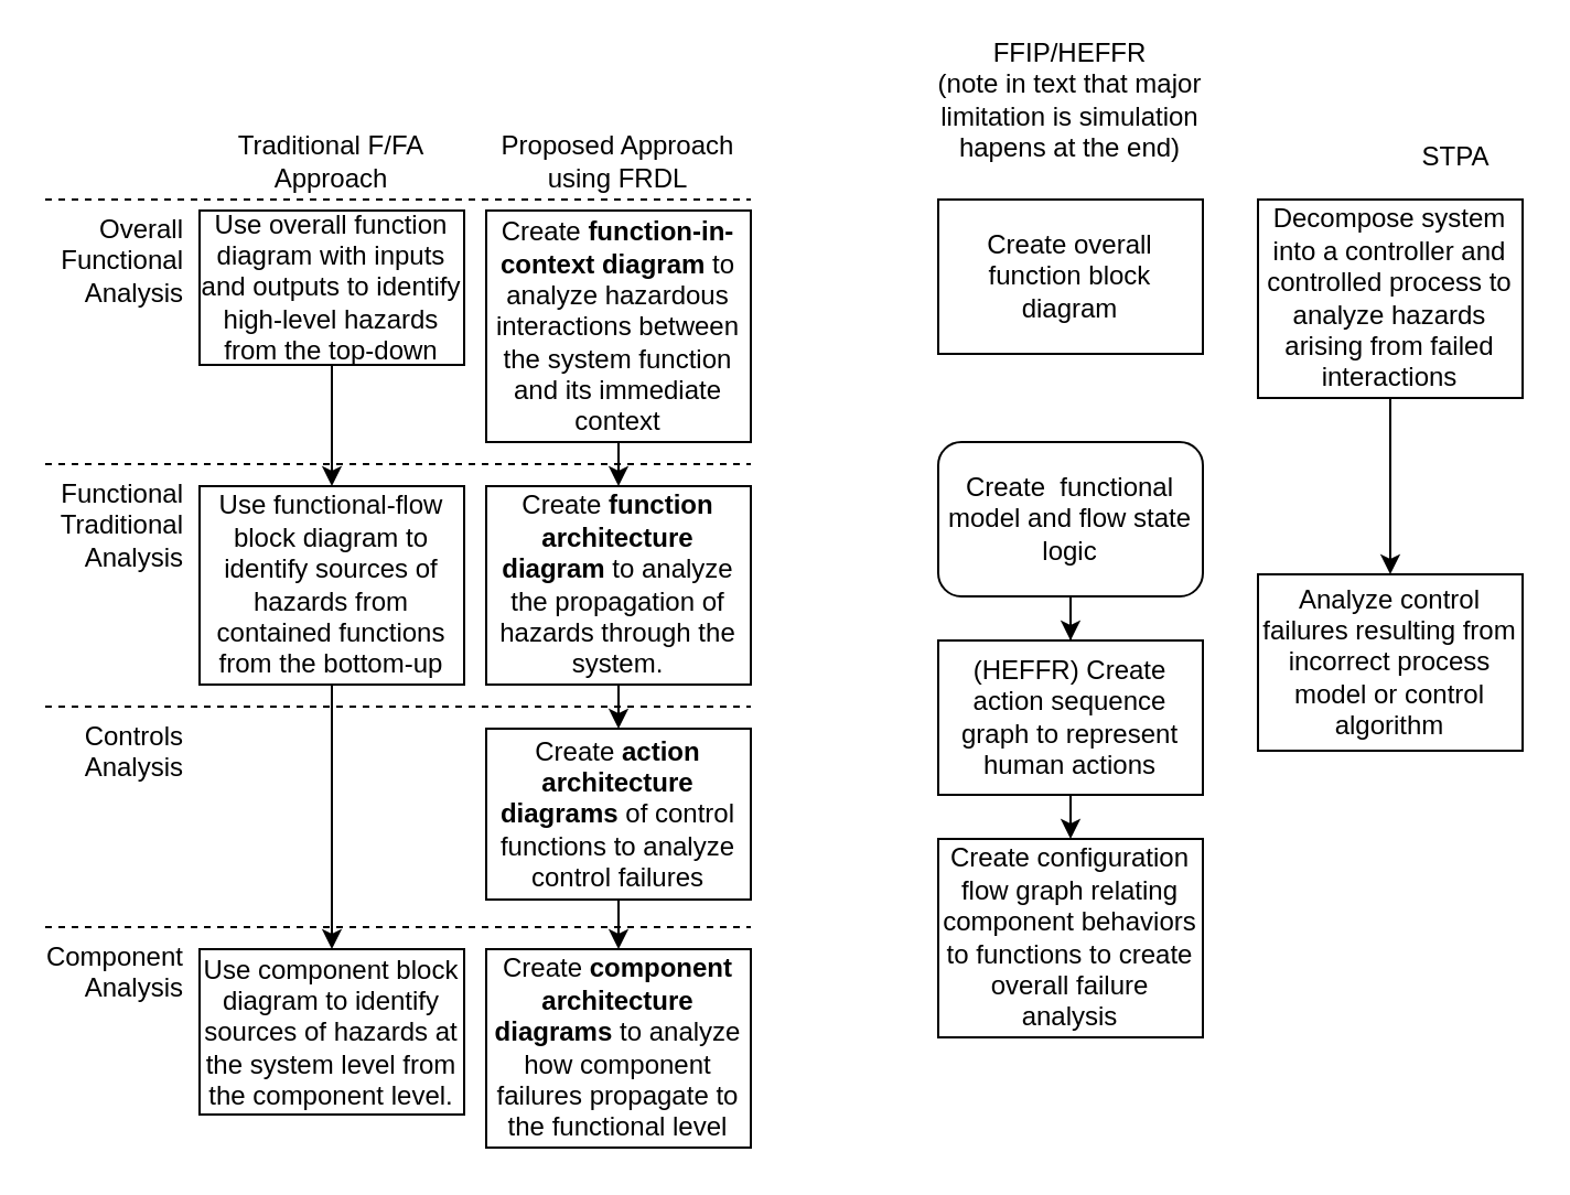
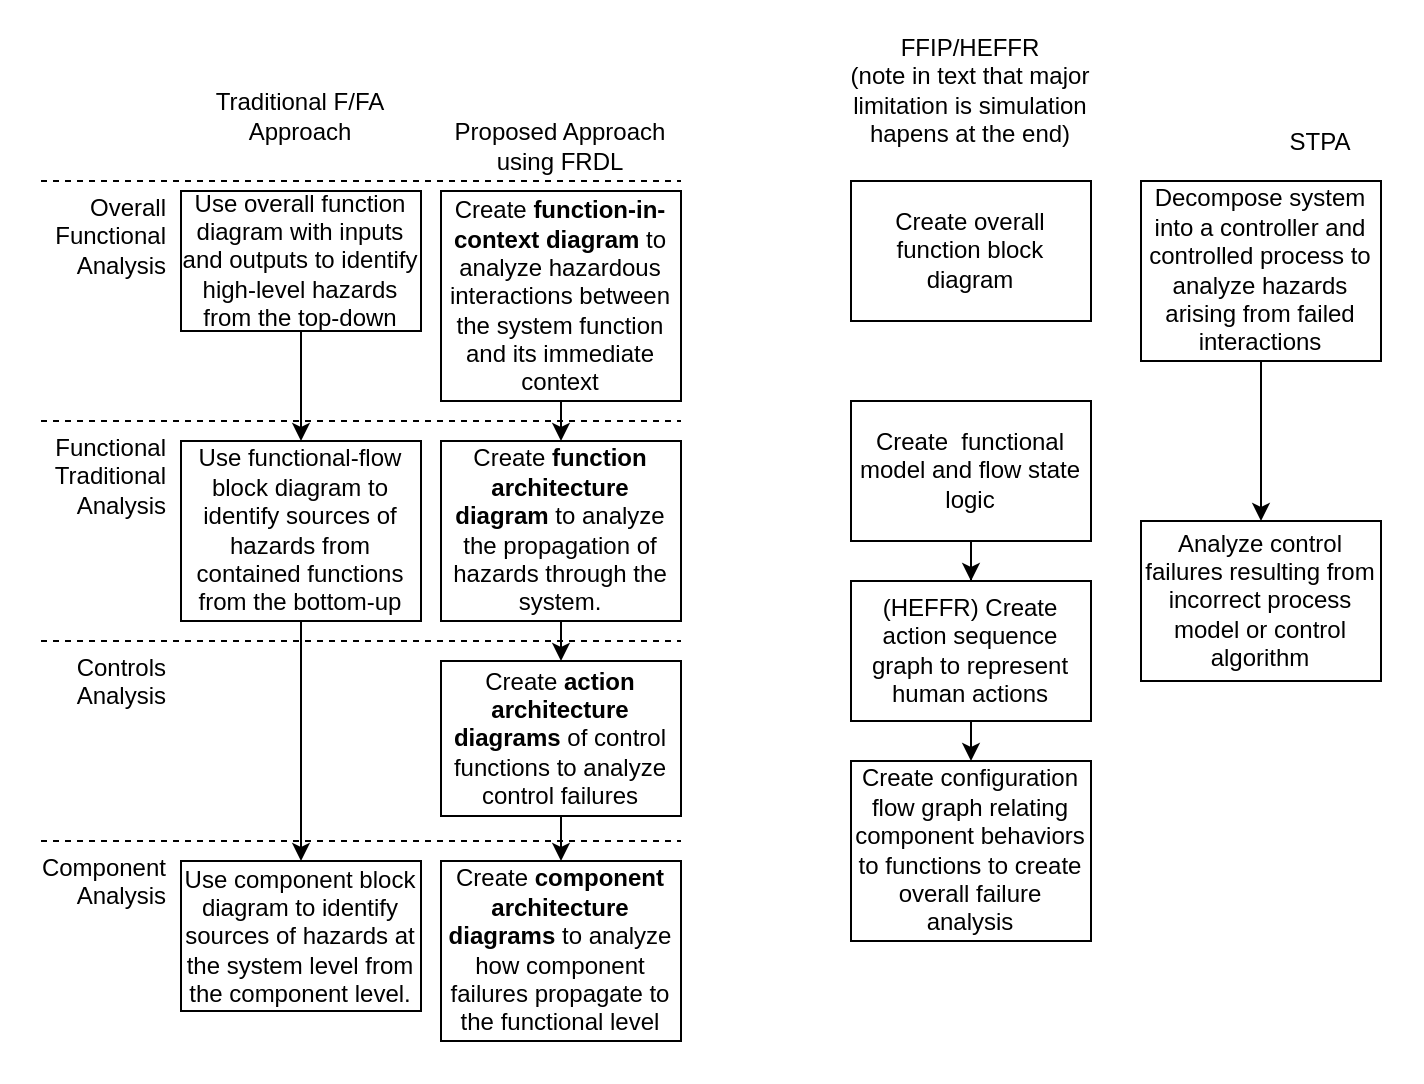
- <mxCell id="2" value="Traditional F/FA Approach" style="text;html=1;strokeColor=none;fillColor=none;align=center;verticalAlign=bottom;whiteSpace=wrap;rounded=0;" parent="1" vertex="1"><mxGeometry x="90" y="60" width="120" height="30" as="geometry" /></mxCell>
+ <mxCell id="2" value="Traditional F/FA Approach" style="text;html=1;strokeColor=none;fillColor=none;align=center;verticalAlign=bottom;whiteSpace=wrap;rounded=0;" parent="1" vertex="1"><mxGeometry x="90" y="45" width="120" height="30" as="geometry" /></mxCell>
- <mxCell id="18" value="Create&amp;nbsp; functional model and flow state logic" style="whiteSpace=wrap;html=1;rounded=1;" parent="1" vertex="1"><mxGeometry x="425" y="200" width="120" height="70" as="geometry" /></mxCell>
+ <mxCell id="18" value="Create&amp;nbsp; functional model and flow state logic" style="rounded=0;whiteSpace=wrap;html=1;" parent="1" vertex="1"><mxGeometry x="425" y="200" width="120" height="70" as="geometry" /></mxCell>
